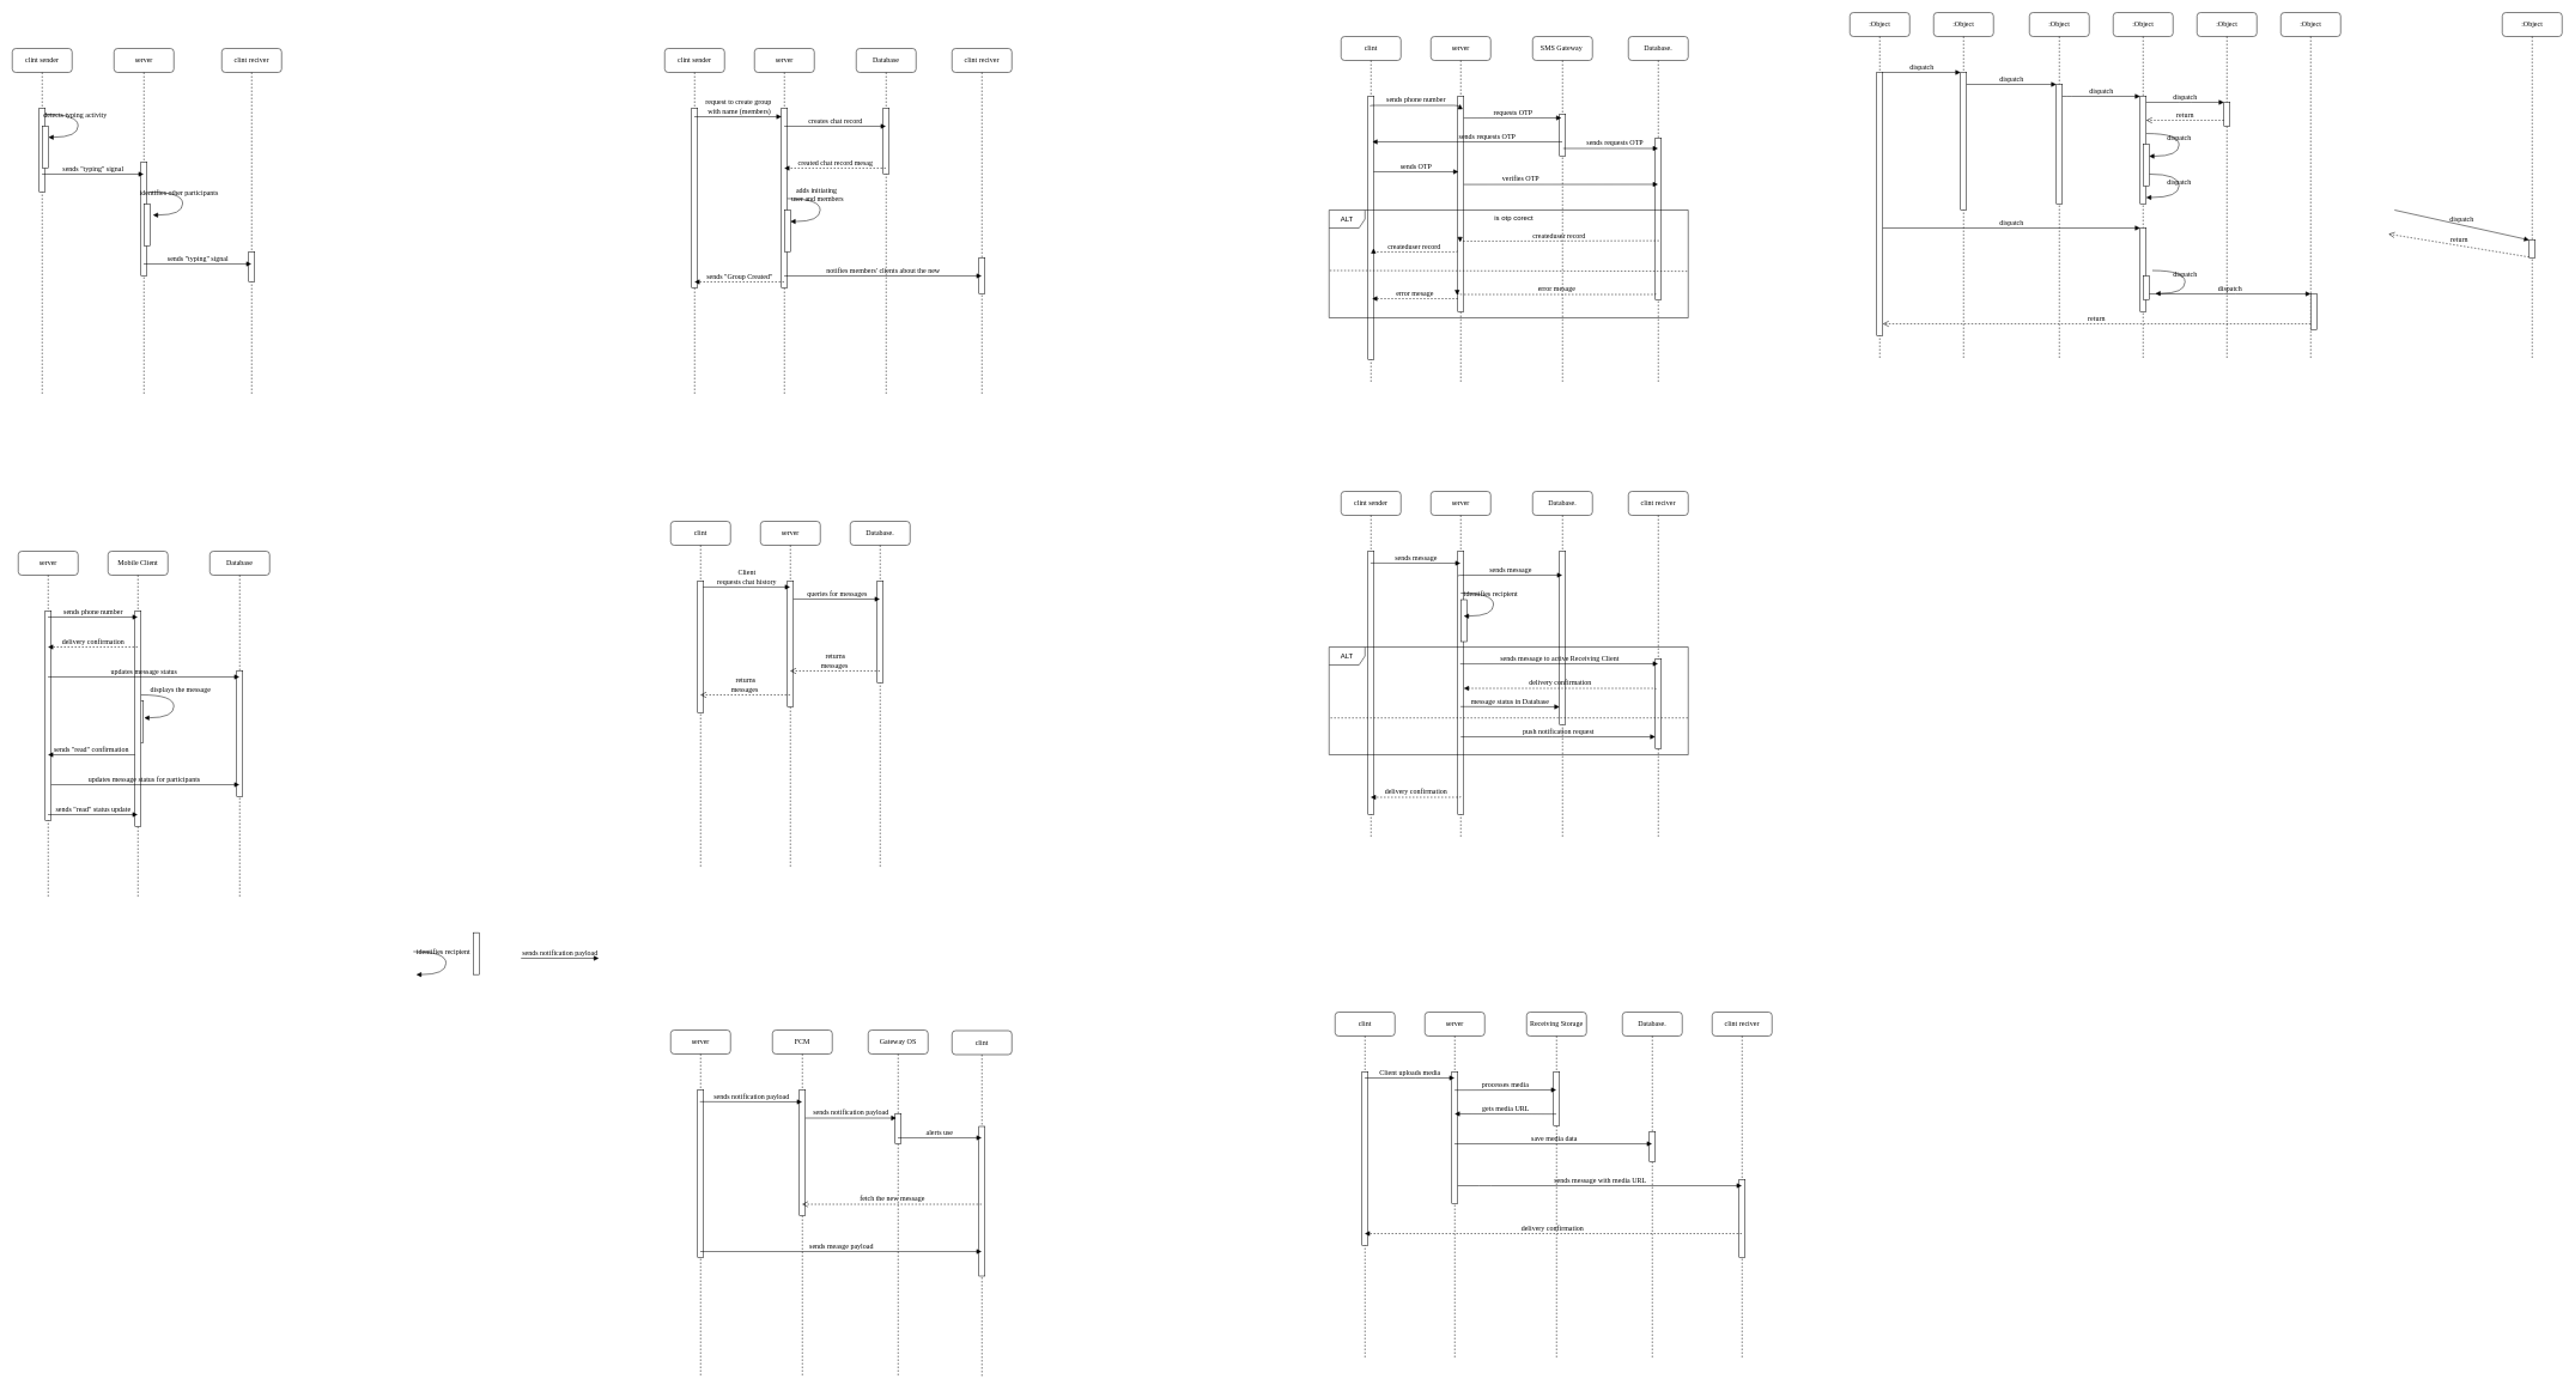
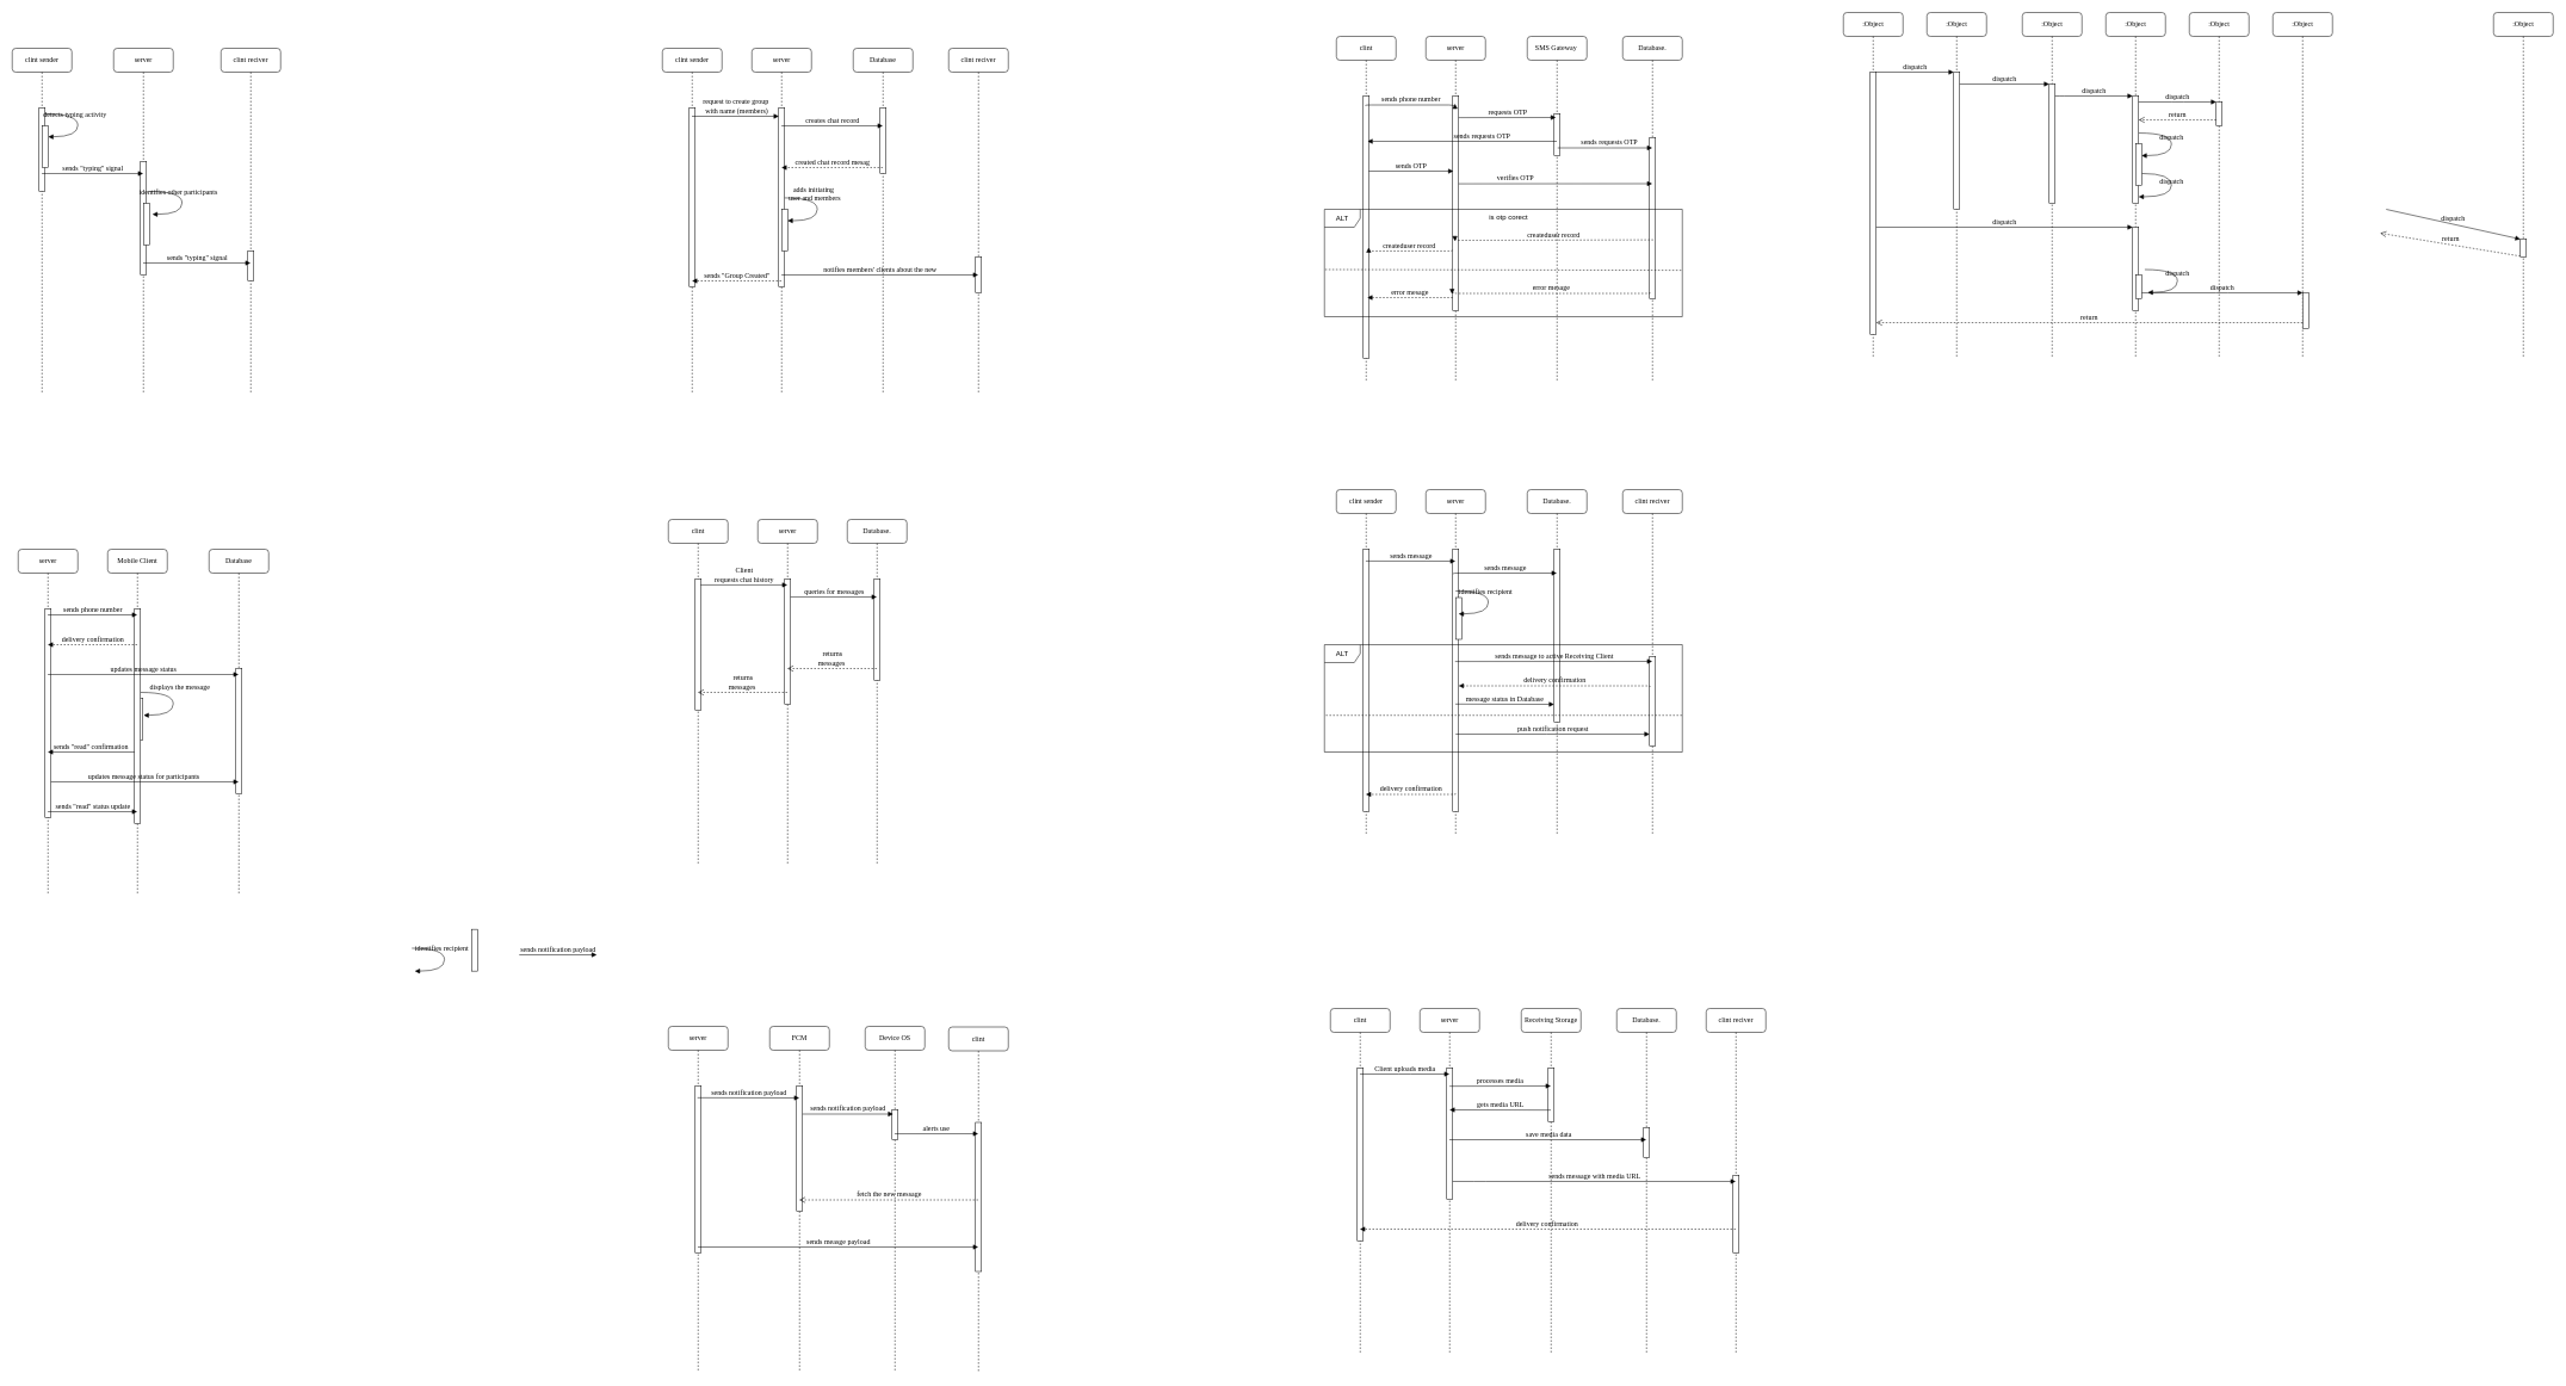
- <mxCell id="63" value=" Gateway&amp;nbsp;OS" style="shape=umlLifeline;perimeter=lifelinePerimeter;whiteSpace=wrap;html=1;container=1;collapsible=0;recursiveResize=0;outlineConnect=0;rounded=1;shadow=0;comic=0;labelBackgroundColor=none;strokeWidth=1;fontFamily=Verdana;fontSize=12;align=center;" parent="1" vertex="1"><mxGeometry x="1450" y="1720" width="100" height="580" as="geometry" /></mxCell>
+ <mxCell id="63" value=" Device&amp;nbsp;OS" style="shape=umlLifeline;perimeter=lifelinePerimeter;whiteSpace=wrap;html=1;container=1;collapsible=0;recursiveResize=0;outlineConnect=0;rounded=1;shadow=0;comic=0;labelBackgroundColor=none;strokeWidth=1;fontFamily=Verdana;fontSize=12;align=center;" parent="1" vertex="1"><mxGeometry x="1450" y="1720" width="100" height="580" as="geometry" /></mxCell>
